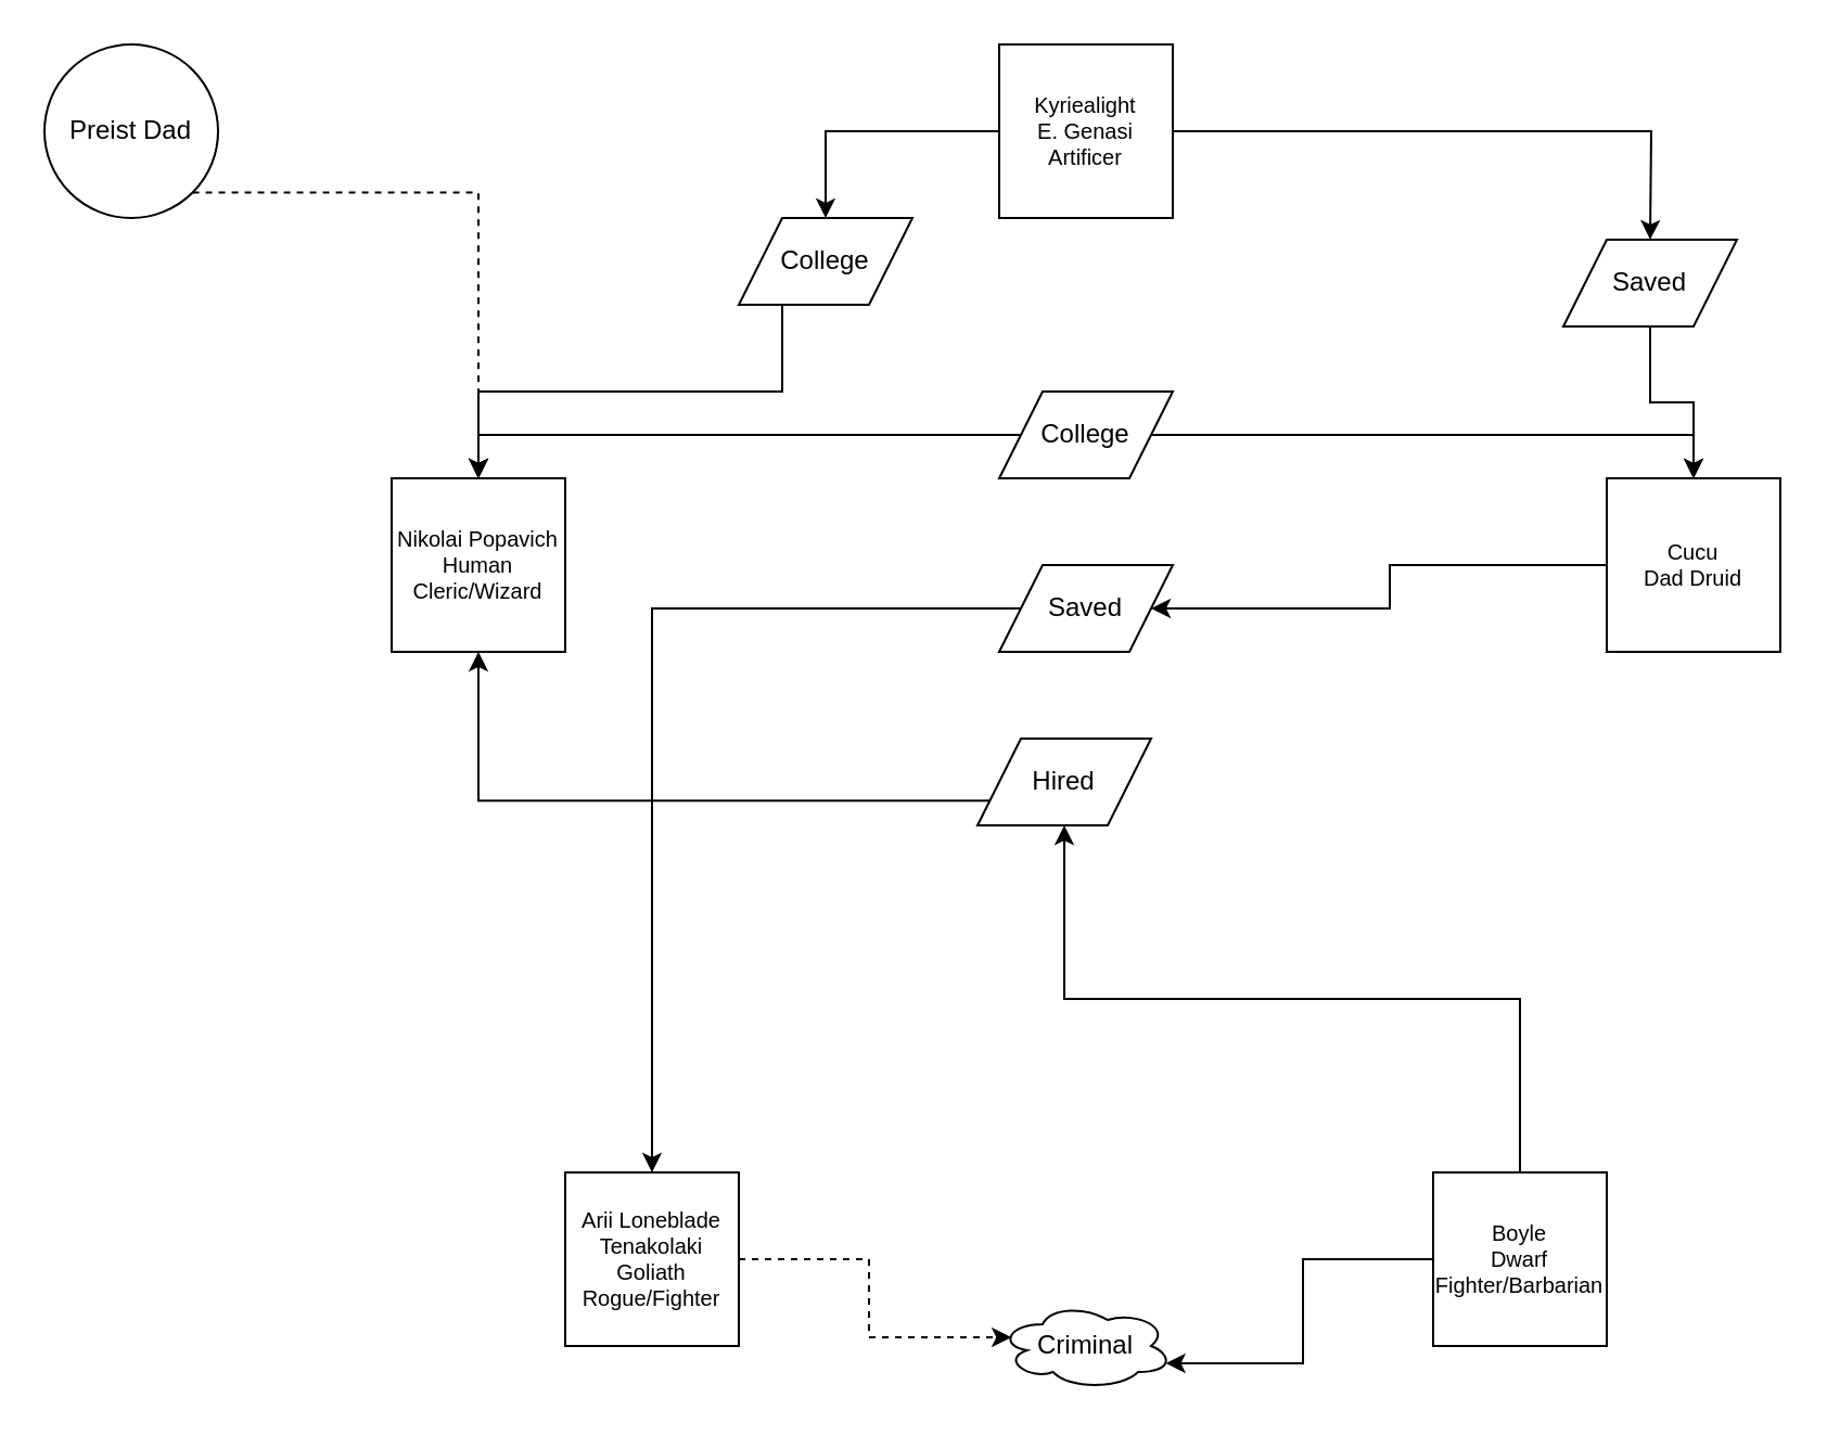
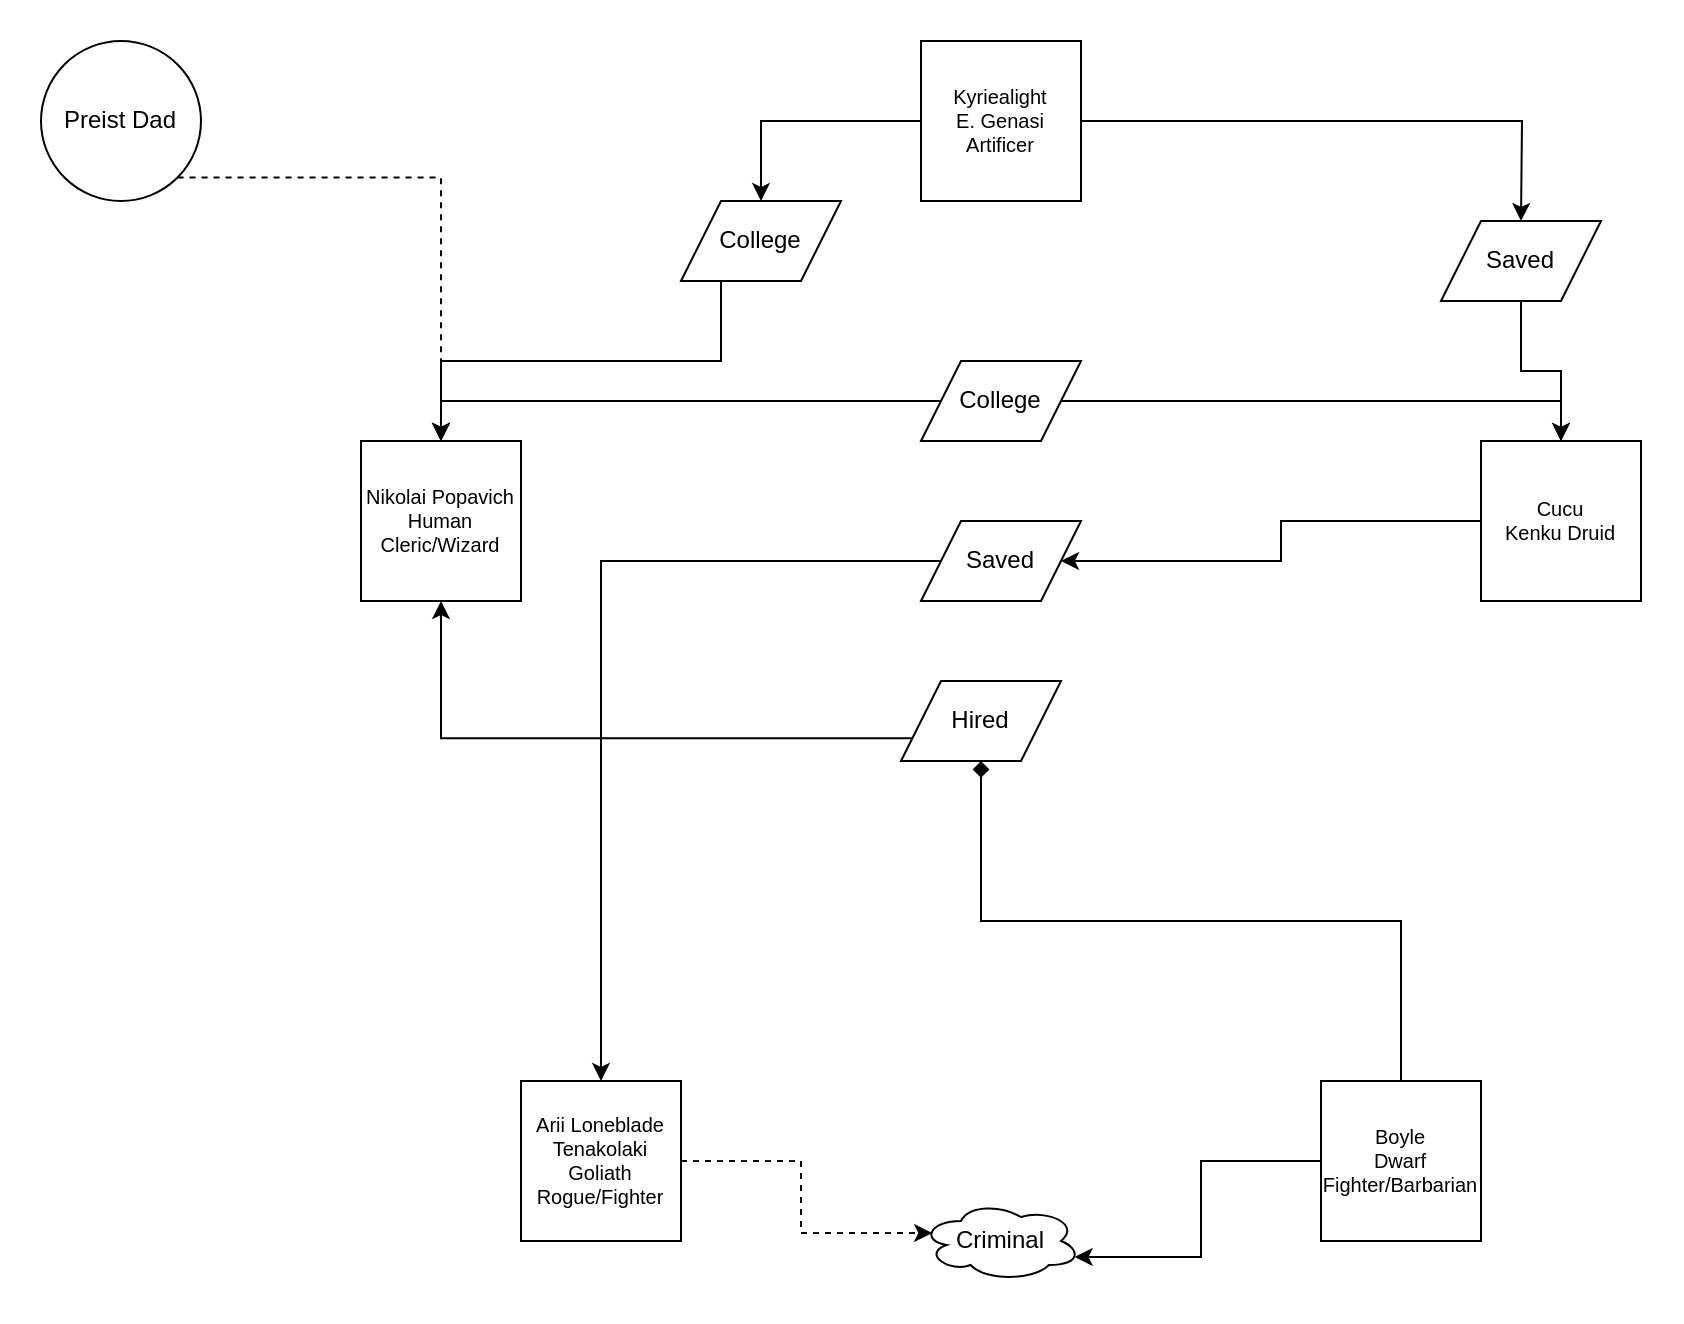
- <mxCell id="9" value="Cucu&lt;br&gt;Dad Druid" style="whiteSpace=wrap;html=1;aspect=fixed;fontSize=10;" vertex="1" parent="1"><mxGeometry x="740" y="220" width="80" height="80" as="geometry" /></mxCell>
+ <mxCell id="9" value="Cucu&lt;br&gt;Kenku Druid" style="whiteSpace=wrap;html=1;aspect=fixed;fontSize=10;" vertex="1" parent="1"><mxGeometry x="740" y="220" width="80" height="80" as="geometry" /></mxCell>
- <mxCell id="13" style="edgeStyle=orthogonalEdgeStyle;rounded=0;orthogonalLoop=1;jettySize=auto;html=1;exitX=0.5;exitY=0;exitDx=0;exitDy=0;entryX=0.5;entryY=1;entryDx=0;entryDy=0;" edge="1" parent="1" source="14" target="22"><mxGeometry relative="1" as="geometry" /></mxCell>
+ <mxCell id="13" style="edgeStyle=orthogonalEdgeStyle;rounded=0;orthogonalLoop=1;jettySize=auto;html=1;exitX=0.5;exitY=0;exitDx=0;exitDy=0;entryX=0.5;entryY=1;entryDx=0;entryDy=0;endArrow=diamond;" edge="1" parent="1" source="14" target="22"><mxGeometry relative="1" as="geometry" /></mxCell>
